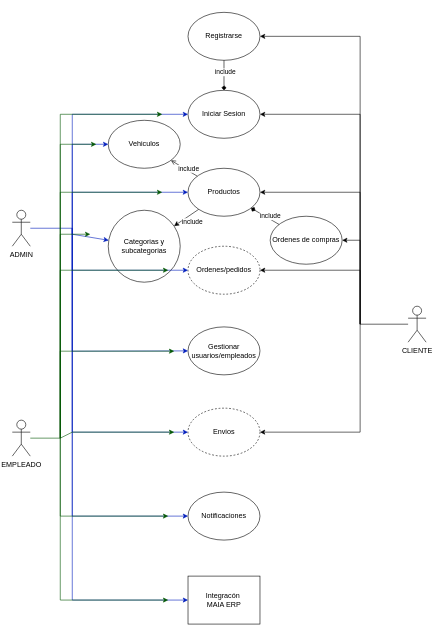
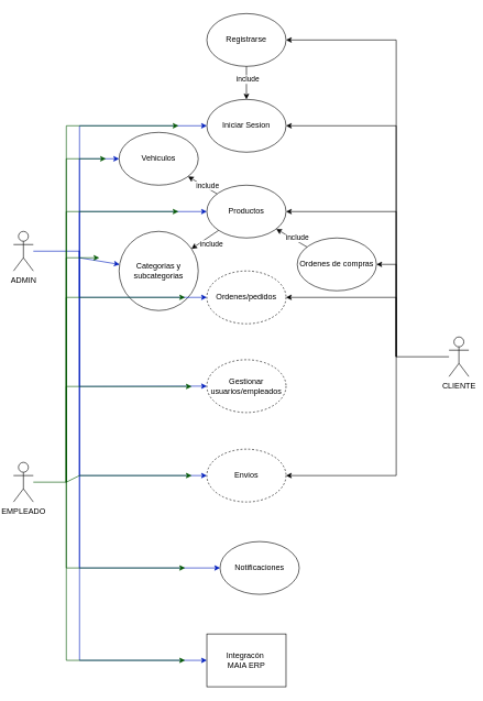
- <mxCell id="4" value="" style="endArrow=diamond;html=1;rounded=0;" edge="1" parent="1" source="2" target="3"><mxGeometry width="50" height="50" relative="1" as="geometry"><mxPoint x="350" y="320" as="sourcePoint" /><mxPoint x="400" y="270" as="targetPoint" /></mxGeometry></mxCell>
+ <mxCell id="4" value="" style="endArrow=classic;html=1;rounded=0;" edge="1" parent="1" source="2" target="3"><mxGeometry width="50" height="50" relative="1" as="geometry"><mxPoint x="350" y="320" as="sourcePoint" /><mxPoint x="400" y="270" as="targetPoint" /></mxGeometry></mxCell>
- <mxCell id="27" value="" style="endArrow=open;html=1;rounded=0;" edge="1" parent="1" source="5" target="16"><mxGeometry width="50" height="50" relative="1" as="geometry"><mxPoint x="308" y="374" as="sourcePoint" /><mxPoint x="338" y="356" as="targetPoint" /></mxGeometry></mxCell>
+ <mxCell id="27" value="" style="endArrow=classic;html=1;rounded=0;" edge="1" parent="1" source="5" target="16"><mxGeometry width="50" height="50" relative="1" as="geometry"><mxPoint x="308" y="374" as="sourcePoint" /><mxPoint x="338" y="356" as="targetPoint" /></mxGeometry></mxCell>
- <mxCell id="7" value="" style="endArrow=diamond;html=1;rounded=0;" edge="1" parent="1" source="6" target="5"><mxGeometry width="50" height="50" relative="1" as="geometry"><mxPoint x="350" y="320" as="sourcePoint" /><mxPoint x="400" y="380" as="targetPoint" /></mxGeometry></mxCell>
+ <mxCell id="7" value="" style="endArrow=classic;html=1;rounded=0;" edge="1" parent="1" source="6" target="5"><mxGeometry width="50" height="50" relative="1" as="geometry"><mxPoint x="350" y="320" as="sourcePoint" /><mxPoint x="400" y="380" as="targetPoint" /></mxGeometry></mxCell>
- <mxCell id="13" value="Gestionar usuarios/empleados" style="ellipse;whiteSpace=wrap;html=1;" vertex="1" parent="1"><mxGeometry x="313" y="544.5" width="120" height="80" as="geometry" /></mxCell>
+ <mxCell id="13" value="Gestionar usuarios/empleados" style="ellipse;whiteSpace=wrap;html=1;dashed=1;" vertex="1" parent="1"><mxGeometry x="313" y="544.5" width="120" height="80" as="geometry" /></mxCell>
- <mxCell id="17" value="Notificaciones" style="ellipse;whiteSpace=wrap;html=1;" vertex="1" parent="1"><mxGeometry x="313" y="820" width="120" height="80" as="geometry" /></mxCell>
+ <mxCell id="17" value="Notificaciones" style="ellipse;whiteSpace=wrap;html=1;" vertex="1" parent="1"><mxGeometry x="333" y="820" width="120" height="80" as="geometry" /></mxCell>
